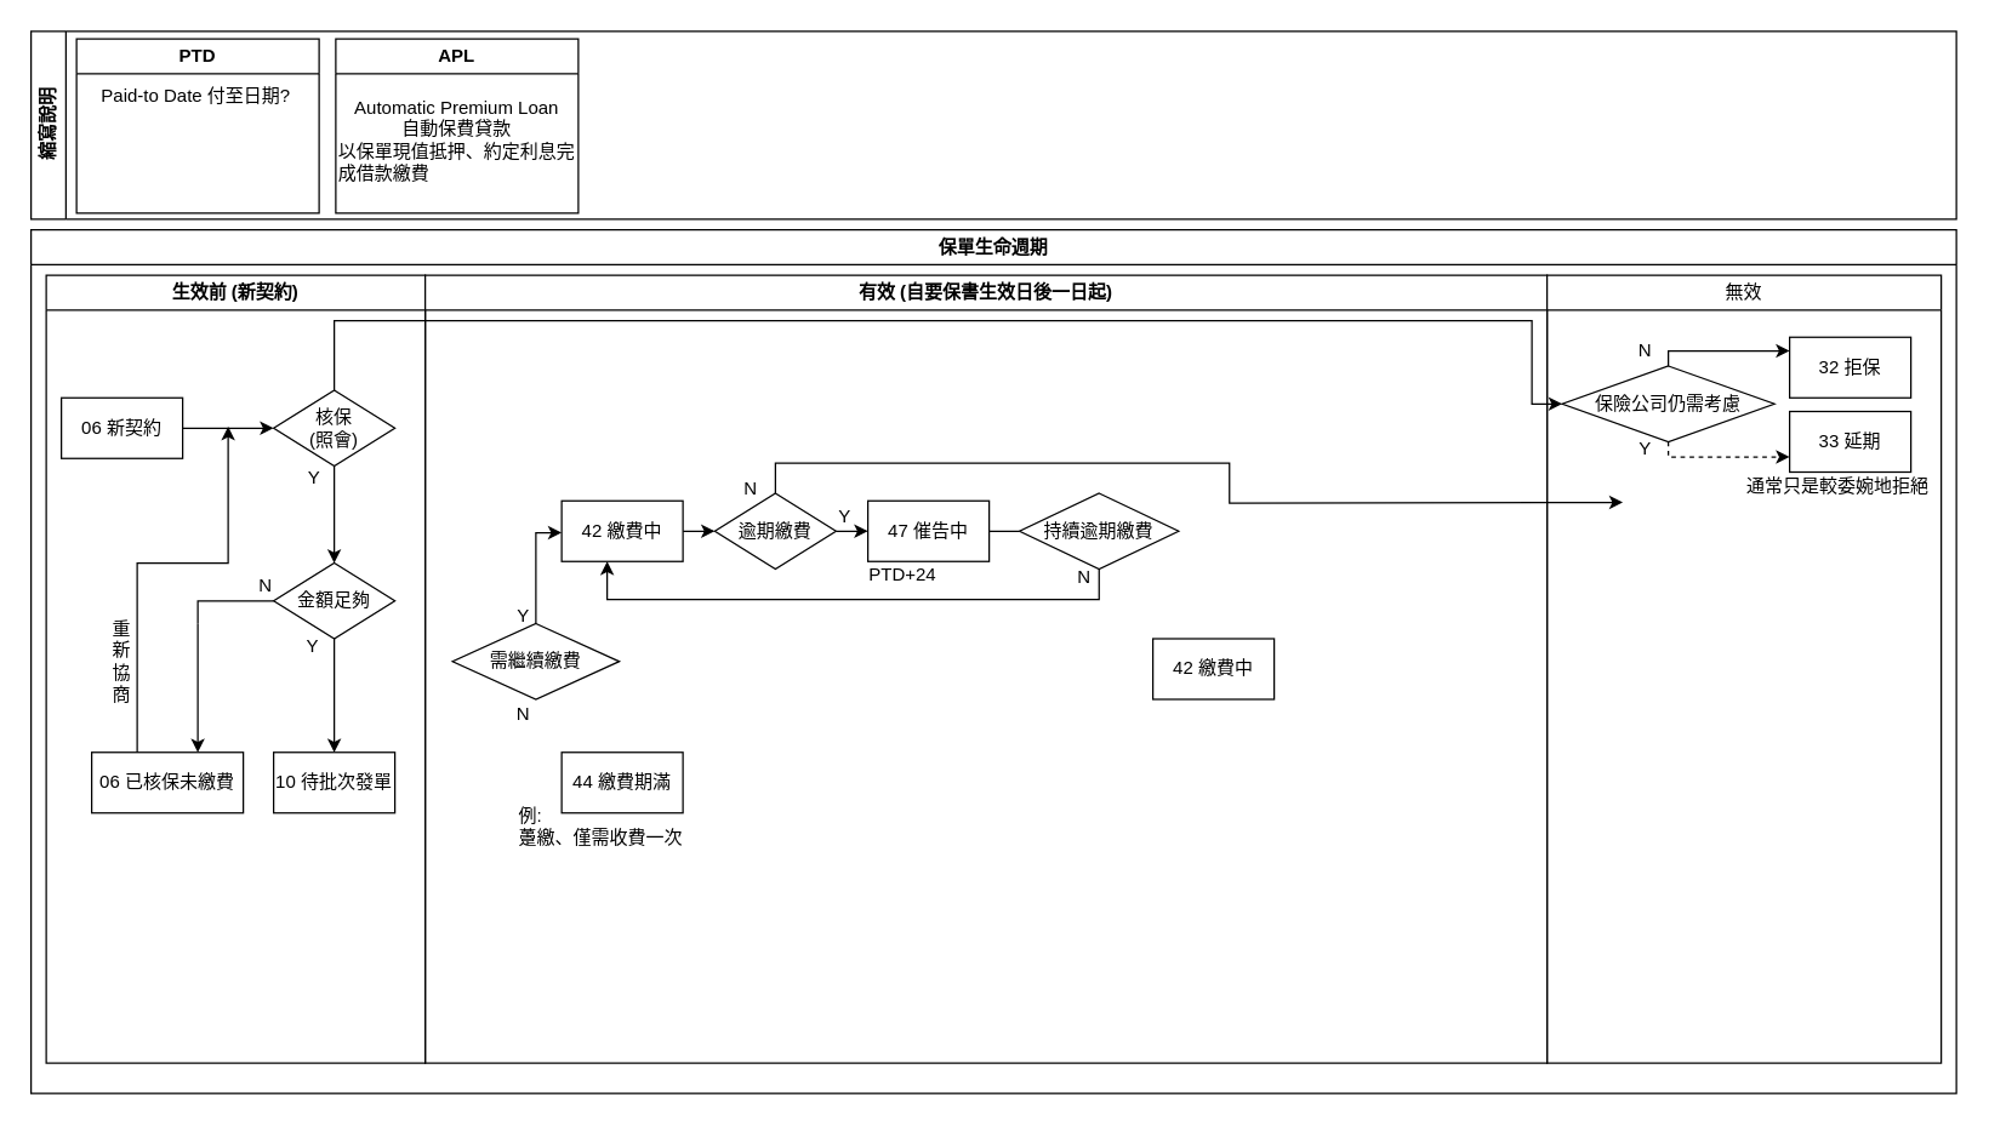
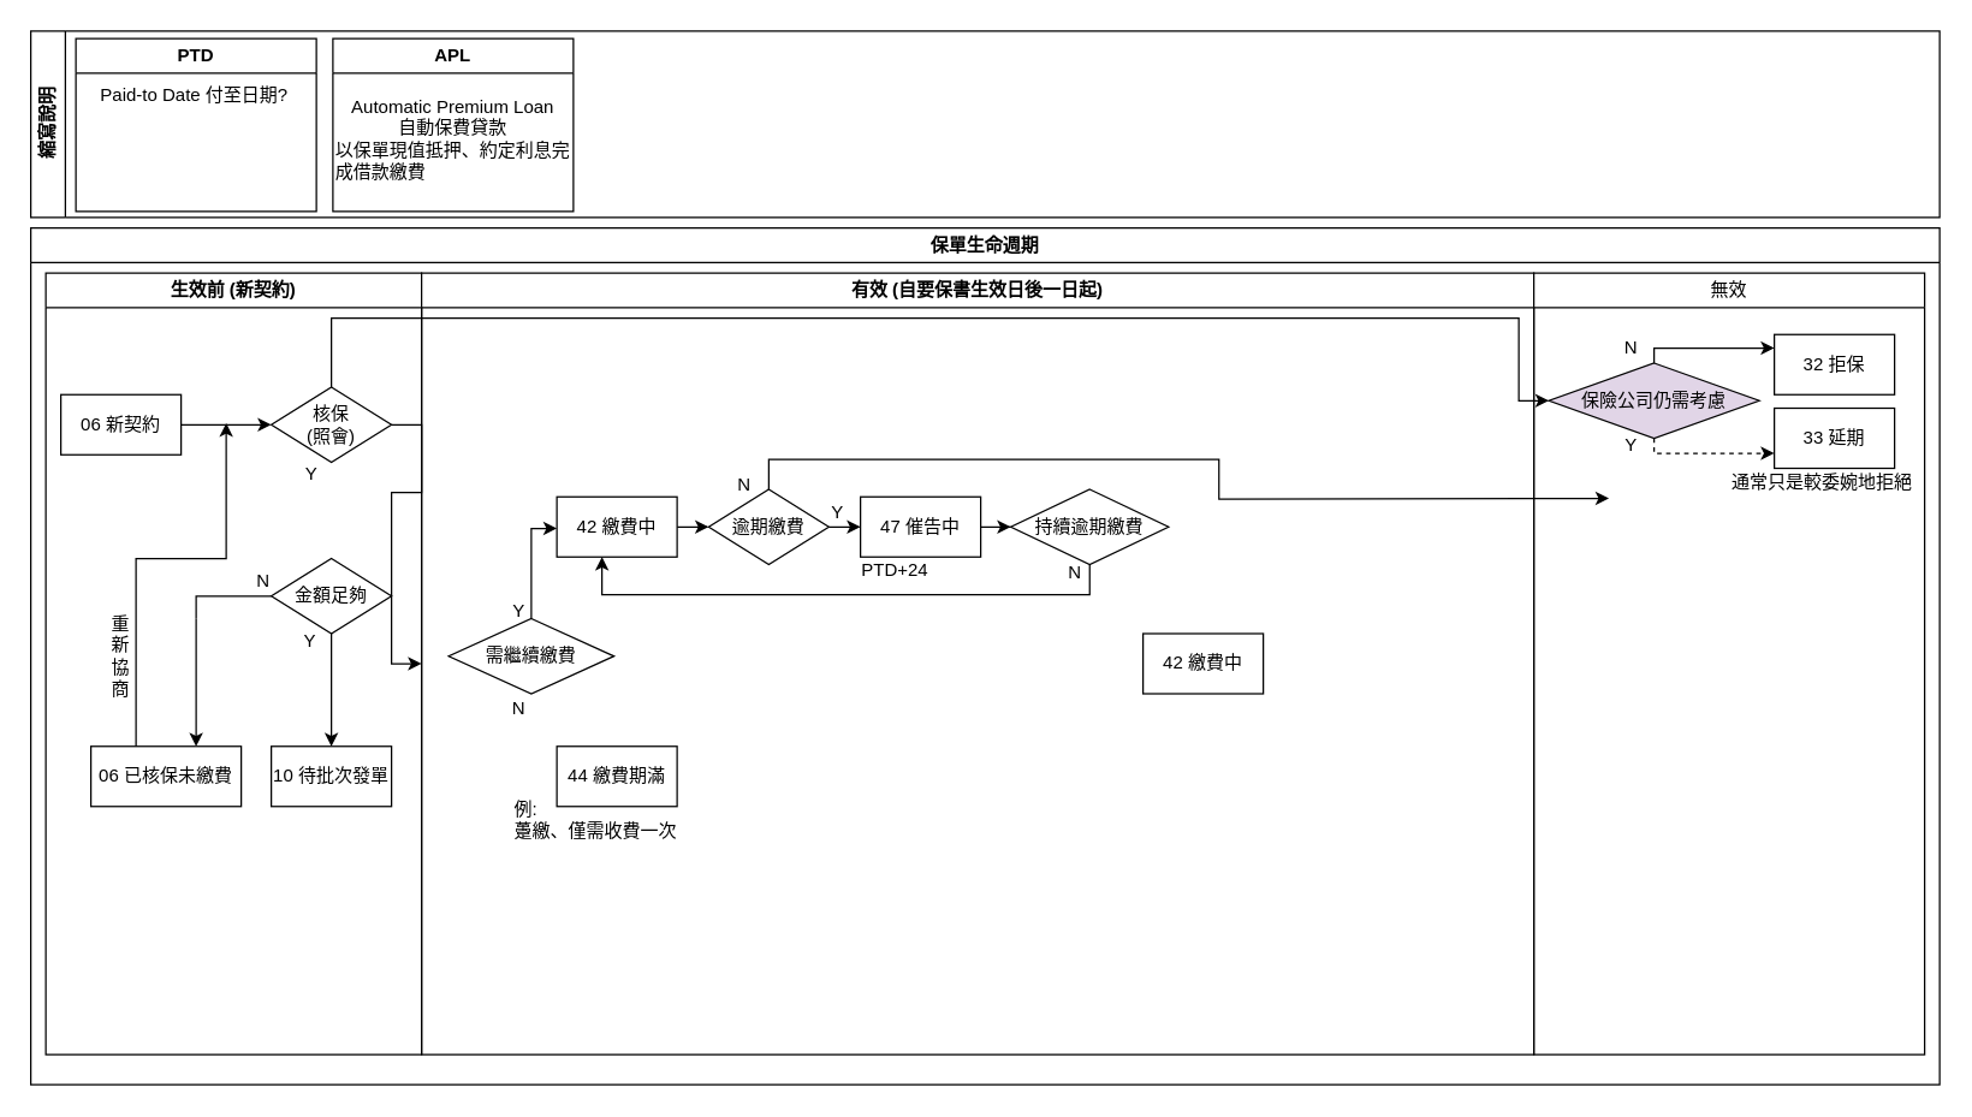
- <mxCell id="10" value="保險公司仍需考慮" style="rhombus;whiteSpace=wrap;html=1;" vertex="1" parent="5"><mxGeometry x="10" y="60" width="140" height="50" as="geometry" /></mxCell>
+ <mxCell id="10" value="保險公司仍需考慮" style="rhombus;whiteSpace=wrap;html=1;fillColor=#e1d5e7;" vertex="1" parent="5"><mxGeometry x="10" y="60" width="140" height="50" as="geometry" /></mxCell>
- <mxCell id="16" value="" style="edgeStyle=orthogonalEdgeStyle;rounded=0;orthogonalLoop=1;jettySize=auto;html=1;" parent="4" source="18" target="22" edge="1"><mxGeometry relative="1" as="geometry" /></mxCell>
+ <mxCell id="16" value="" style="edgeStyle=orthogonalEdgeStyle;rounded=0;orthogonalLoop=1;jettySize=auto;html=1;" parent="4" source="18" target="3" edge="1"><mxGeometry relative="1" as="geometry" /></mxCell>
- <mxCell id="40" value="" style="edgeStyle=orthogonalEdgeStyle;rounded=0;orthogonalLoop=1;jettySize=auto;html=1;endArrow=none;" edge="1" parent="4" source="41" target="39"><mxGeometry relative="1" as="geometry" /></mxCell>
+ <mxCell id="40" value="" style="edgeStyle=orthogonalEdgeStyle;rounded=0;orthogonalLoop=1;jettySize=auto;html=1;" edge="1" parent="4" source="41" target="39"><mxGeometry relative="1" as="geometry" /></mxCell>
